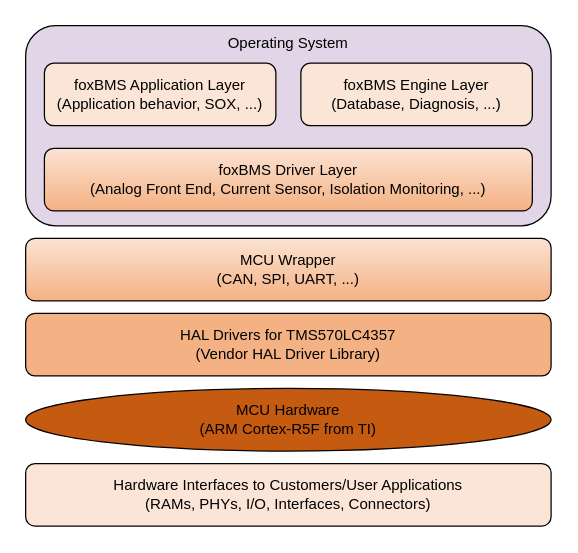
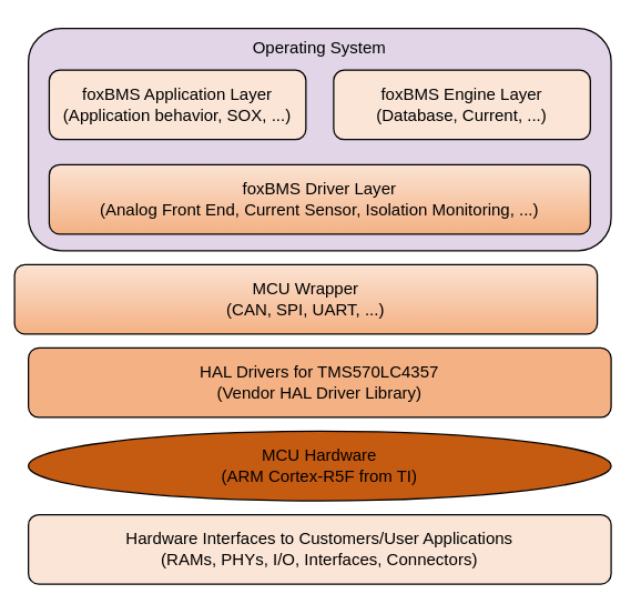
- <mxCell id="4" value="foxBMS Engine Layer&lt;div&gt;(Database, Diagnosis, ...)&lt;/div&gt;" style="rounded=1;whiteSpace=wrap;html=1;fillColor=#fbe5d6;" parent="1" vertex="1"><mxGeometry x="240" y="50" width="185" height="50" as="geometry" /></mxCell>
+ <mxCell id="4" value="foxBMS Engine Layer&lt;div&gt;(Database, Current, ...)&lt;/div&gt;" style="rounded=1;whiteSpace=wrap;html=1;fillColor=#fbe5d6;" parent="1" vertex="1"><mxGeometry x="240" y="50" width="185" height="50" as="geometry" /></mxCell>
- <mxCell id="6" value="MCU Wrapper&lt;div&gt;(CAN, SPI, UART, ...)&lt;/div&gt;" style="rounded=1;whiteSpace=wrap;html=1;fillColor=#f4b183;gradientColor=#fbe3d3;gradientDirection=north;" parent="1" vertex="1"><mxGeometry y="190" width="420" height="50" as="geometry" x="20" /></mxCell>
+ <mxCell id="6" value="MCU Wrapper&lt;div&gt;(CAN, SPI, UART, ...)&lt;/div&gt;" style="rounded=1;whiteSpace=wrap;html=1;fillColor=#f4b183;gradientColor=#fbe3d3;gradientDirection=north;" parent="1" vertex="1"><mxGeometry x="10" y="190" width="420" height="50" as="geometry" /></mxCell>
